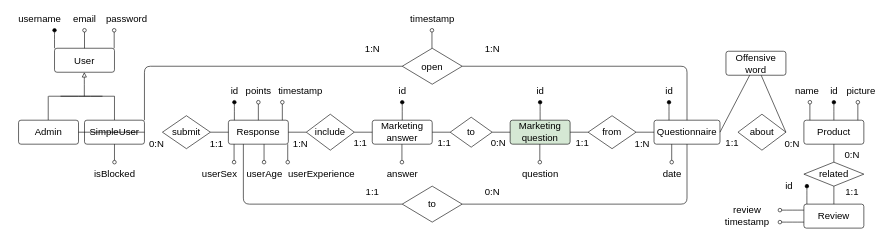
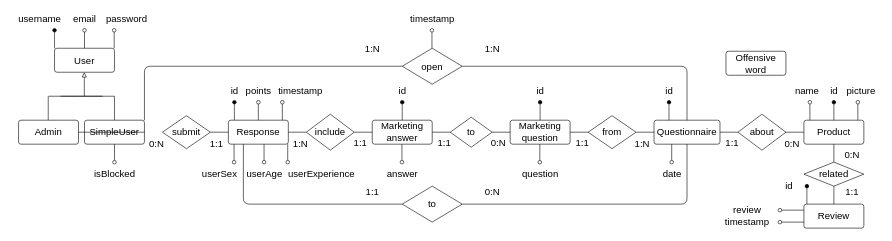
- <mxCell id="34" value="" style="endArrow=none;html=1;fontSize=16;exitX=1;exitY=0.5;exitDx=0;exitDy=0;" parent="1" source="12" target="23" edge="1"><mxGeometry width="50" height="50" relative="1" as="geometry"><mxPoint x="1220" y="290" as="sourcePoint" /><mxPoint x="1270" y="240" as="targetPoint" /></mxGeometry></mxCell>
+ <mxCell id="34" value="" style="endArrow=none;html=1;fontSize=16;entryX=0;entryY=0.5;entryDx=0;entryDy=0;exitX=1;exitY=0.5;exitDx=0;exitDy=0;" parent="1" source="12" target="21" edge="1"><mxGeometry width="50" height="50" relative="1" as="geometry"><mxPoint x="1220" y="290" as="sourcePoint" /><mxPoint x="1270" y="240" as="targetPoint" /></mxGeometry></mxCell>
- <mxCell id="35" value="" style="endArrow=none;html=1;fontSize=16;exitX=1;exitY=0.5;exitDx=0;exitDy=0;" parent="1" source="21" target="23" edge="1"><mxGeometry width="50" height="50" relative="1" as="geometry"><mxPoint x="1280" y="310" as="sourcePoint" /><mxPoint x="1330" y="260" as="targetPoint" /></mxGeometry></mxCell>
+ <mxCell id="35" value="" style="endArrow=none;html=1;fontSize=16;entryX=0;entryY=0.5;entryDx=0;entryDy=0;exitX=1;exitY=0.5;exitDx=0;exitDy=0;" parent="1" source="21" target="16" edge="1"><mxGeometry width="50" height="50" relative="1" as="geometry"><mxPoint x="1280" y="310" as="sourcePoint" /><mxPoint x="1330" y="260" as="targetPoint" /></mxGeometry></mxCell>
- <mxCell id="18" value="Marketing question" style="rounded=1;arcSize=10;whiteSpace=wrap;html=1;align=center;fontSize=16;fillColor=#d5e8d4;" parent="1" vertex="1"><mxGeometry x="850" y="200" width="100" height="40" as="geometry" /></mxCell>
+ <mxCell id="18" value="Marketing question" style="rounded=1;arcSize=10;whiteSpace=wrap;html=1;align=center;fontSize=16;" parent="1" vertex="1"><mxGeometry x="850" y="200" width="100" height="40" as="geometry" /></mxCell>
